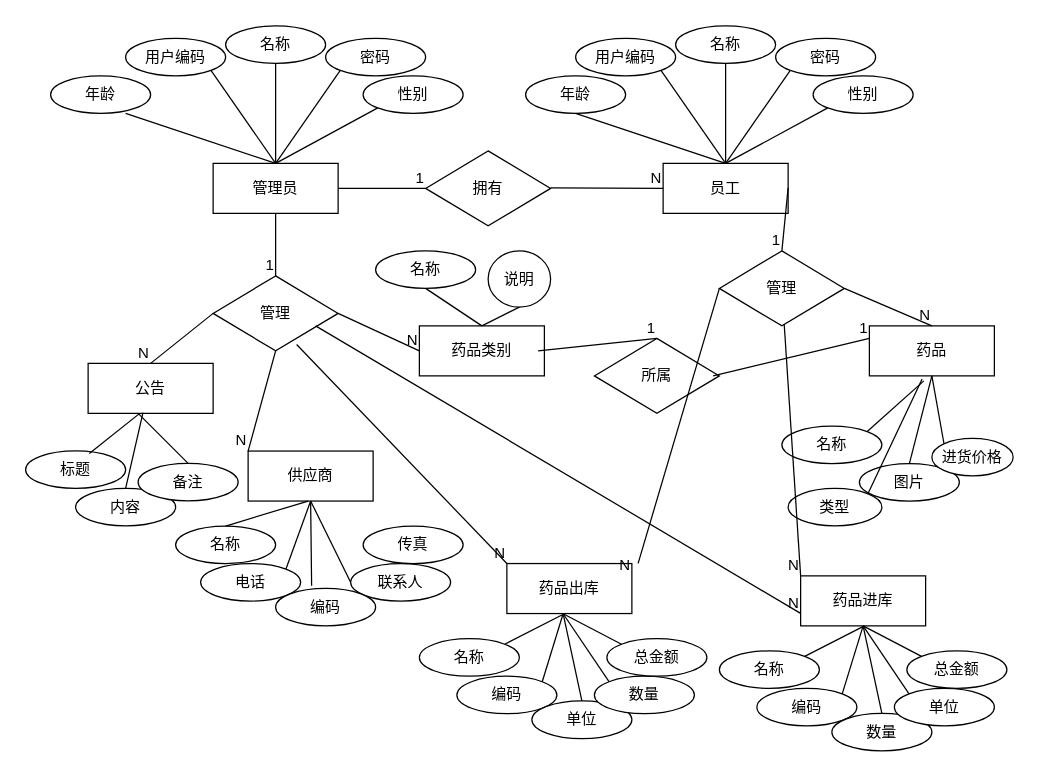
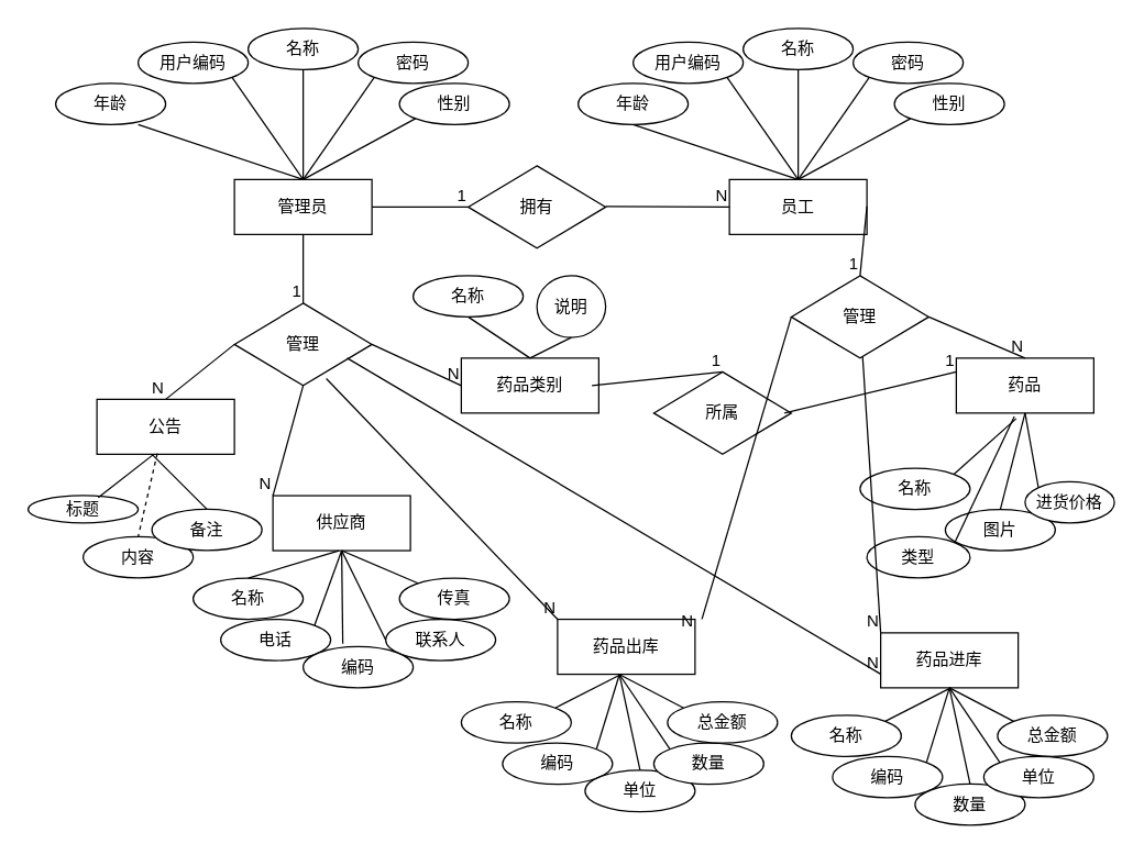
- <mxCell id="55" value="" style="endArrow=none;html=1;rounded=0;exitX=0.439;exitY=0.986;exitDx=0;exitDy=0;entryX=0.5;entryY=0;entryDx=0;entryDy=0;exitPerimeter=0;" edge="1" parent="1" source="40" target="42"><mxGeometry relative="1" as="geometry"><mxPoint x="121.284" y="340.002" as="sourcePoint" /><mxPoint x="81" y="372" as="targetPoint" /></mxGeometry></mxCell>
+ <mxCell id="55" value="" style="endArrow=none;html=1;rounded=0;exitX=0.439;exitY=0.986;exitDx=0;exitDy=0;entryX=0.5;entryY=0;entryDx=0;entryDy=0;exitPerimeter=0;dashed=1;" edge="1" parent="1" source="40" target="42"><mxGeometry relative="1" as="geometry"><mxPoint x="121.284" y="340.002" as="sourcePoint" /><mxPoint x="81" y="372" as="targetPoint" /></mxGeometry></mxCell>
- <mxCell id="41" value="标题" style="ellipse;whiteSpace=wrap;html=1;align=center;" vertex="1" parent="1"><mxGeometry y="360" width="80" height="30" as="geometry" x="20" /></mxCell>
+ <mxCell id="41" value="标题" style="ellipse;whiteSpace=wrap;html=1;align=center;" vertex="1" parent="1"><mxGeometry x="20" y="360" width="80" height="20" as="geometry" /></mxCell>
+ <mxCell id="63" value="" style="endArrow=none;html=1;rounded=0;exitX=0.5;exitY=1;exitDx=0;exitDy=0;" edge="1" parent="1" source="34" target="39"><mxGeometry relative="1" as="geometry"><mxPoint x="250" y="410.14" as="sourcePoint" /><mxPoint x="220" y="460.14" as="targetPoint" /></mxGeometry></mxCell>
